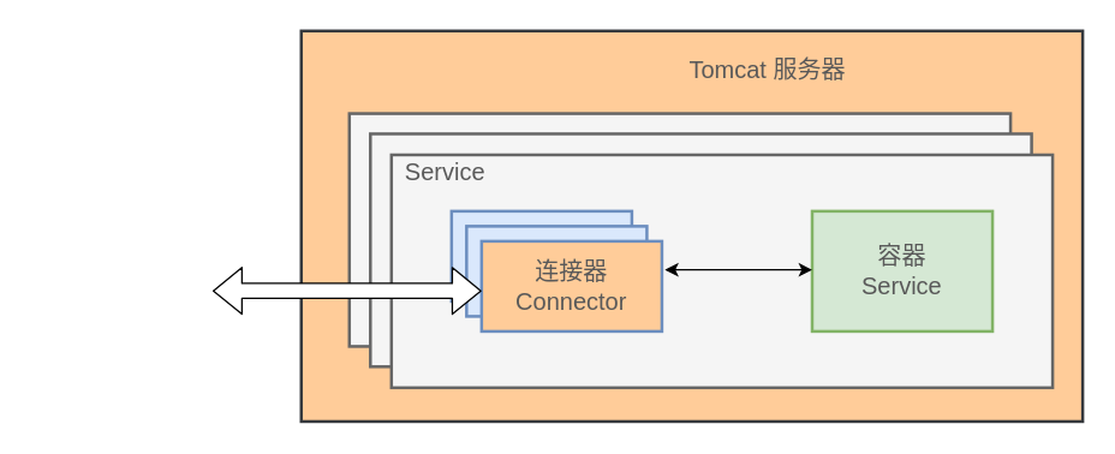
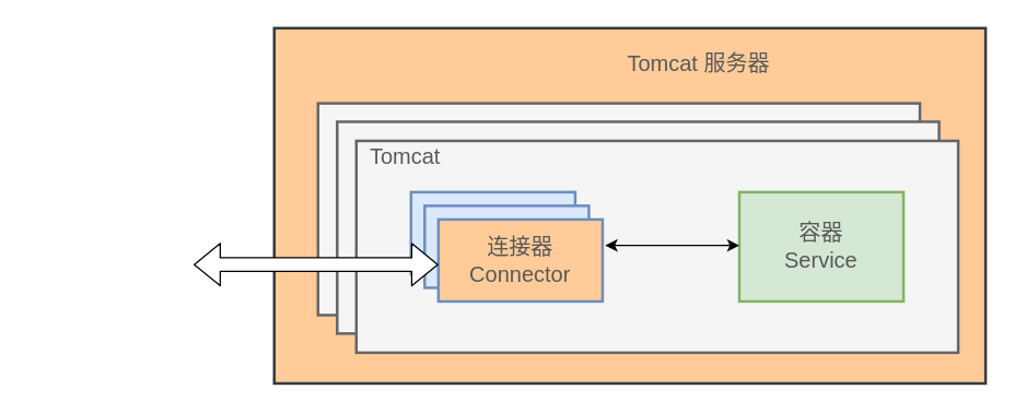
- <mxCell id="11" value="&lt;font style=&quot;font-size: 16px&quot; color=&quot;#595959&quot;&gt;Service&lt;/font&gt;" style="text;html=1;strokeColor=none;fillColor=none;align=center;verticalAlign=middle;whiteSpace=wrap;rounded=0;shadow=0;glass=0;sketch=0;" vertex="1" parent="1"><mxGeometry x="261" y="104" width="70" height="20" as="geometry" /></mxCell>
+ <mxCell id="11" value="&lt;font style=&quot;font-size: 16px&quot; color=&quot;#595959&quot;&gt;Tomcat&lt;/font&gt;" style="text;html=1;strokeColor=none;fillColor=none;align=center;verticalAlign=middle;whiteSpace=wrap;rounded=0;shadow=0;glass=0;sketch=0;" vertex="1" parent="1"><mxGeometry x="261" y="104" width="70" height="20" as="geometry" /></mxCell>
